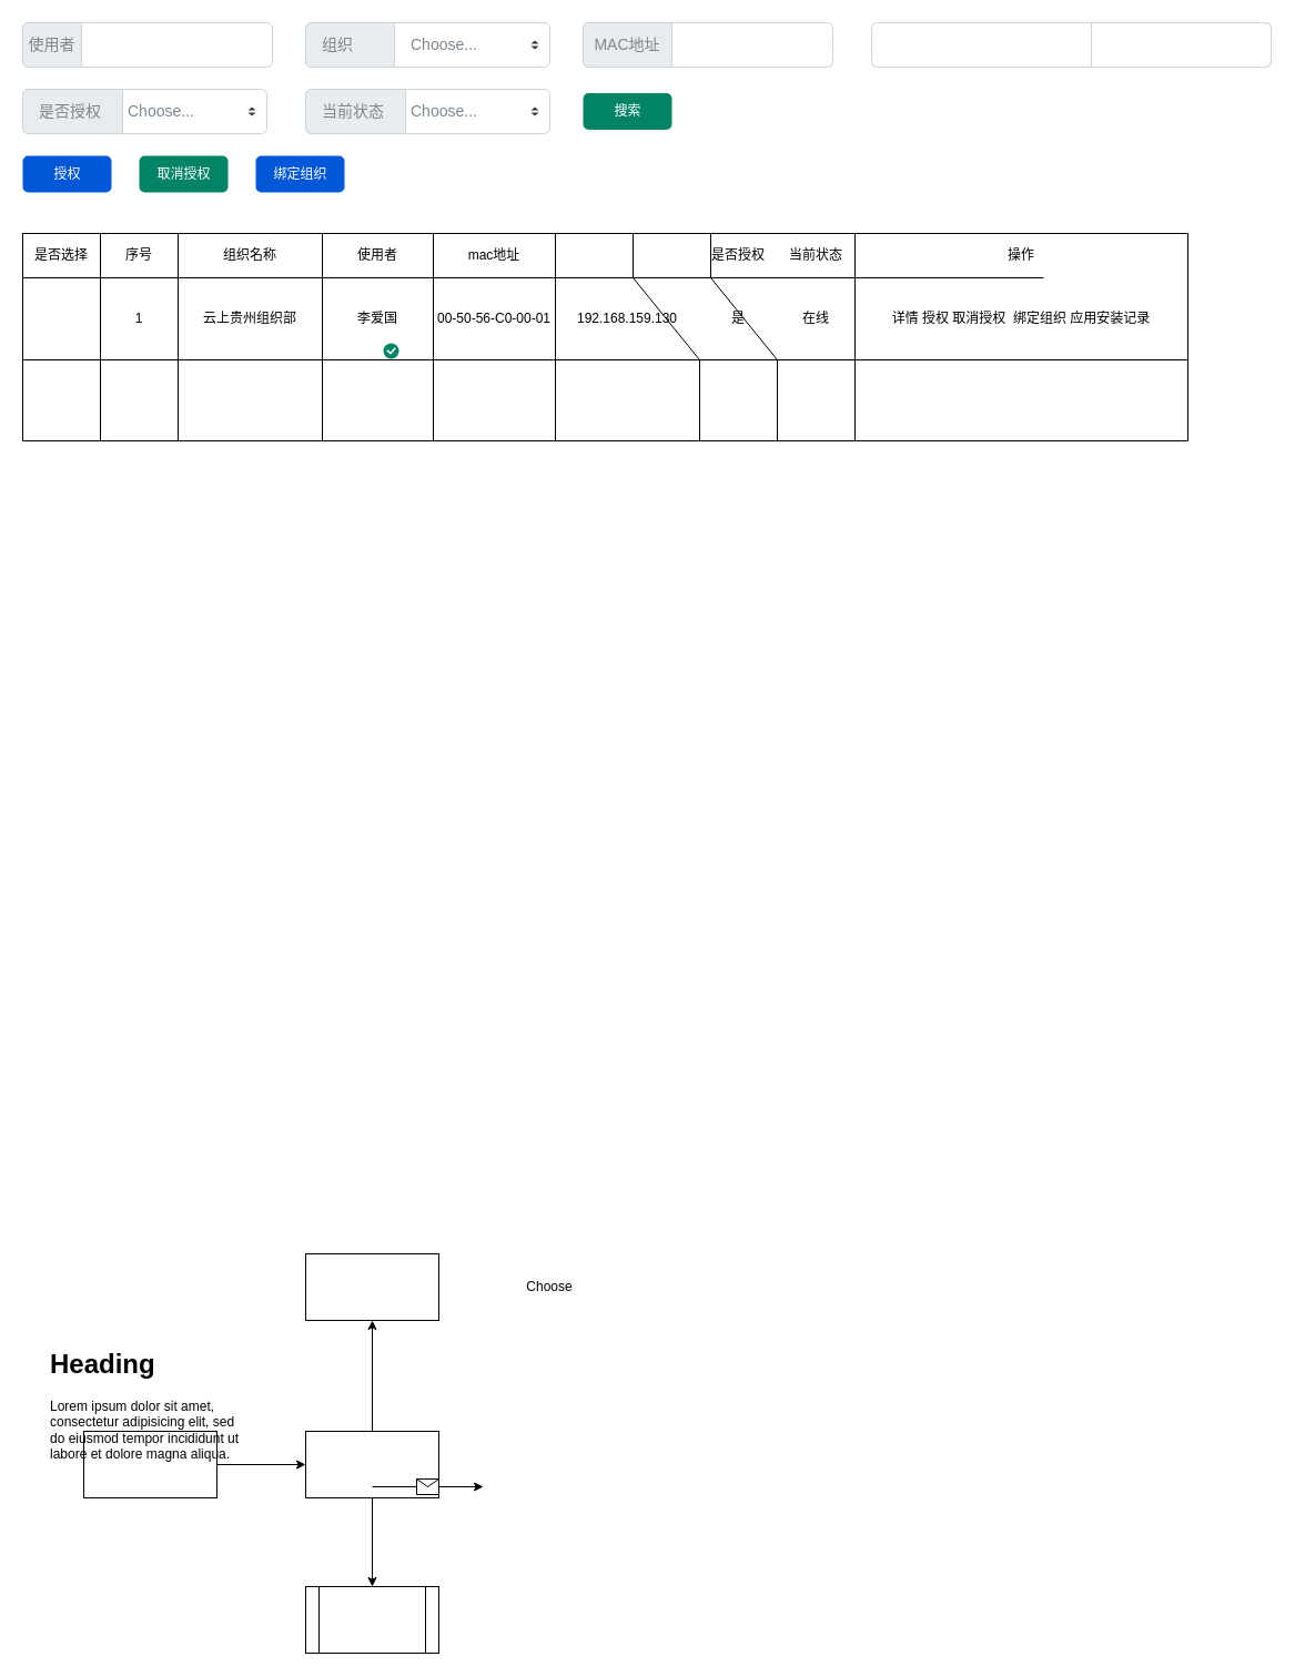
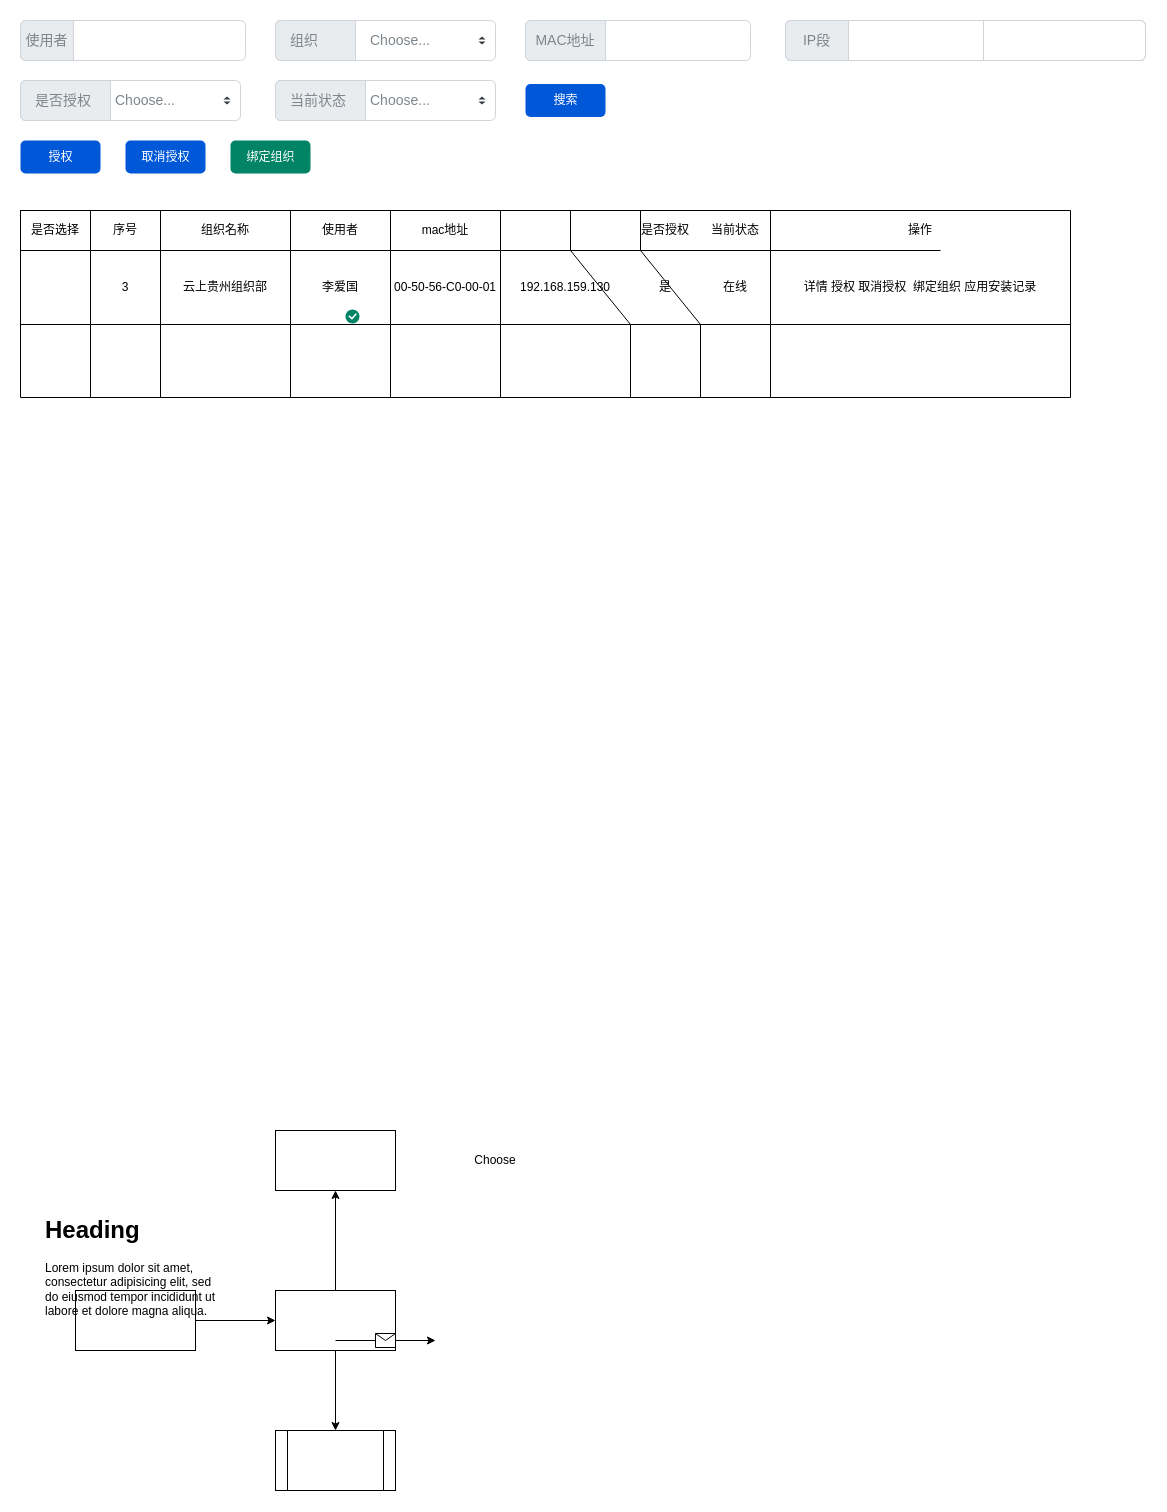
+ <mxCell id="56" value="IP段" style="html=1;shadow=0;dashed=0;shape=mxgraph.bootstrap.leftButton;strokeColor=inherit;gradientColor=inherit;fontColor=inherit;fillColor=#E9ECEF;rSize=5;perimeter=none;whiteSpace=wrap;resizeHeight=1;fontSize=14;" vertex="1" parent="55"><mxGeometry width="63" height="40" as="geometry" /></mxCell>
- <mxCell id="66" value="搜索" style="rounded=1;fillColor=#008465;align=center;strokeColor=none;html=1;fontColor=#ffffff;fontSize=12;sketch=0;shadow=0;" vertex="1" parent="1"><mxGeometry x="525" y="83.5" width="80" height="33" as="geometry" /></mxCell>
+ <mxCell id="66" value="搜索" style="rounded=1;fillColor=#0057D8;align=center;strokeColor=none;html=1;fontColor=#ffffff;fontSize=12;sketch=0;shadow=0;" vertex="1" parent="1"><mxGeometry x="525" y="83.5" width="80" height="33" as="geometry" /></mxCell>
- <mxCell id="45" value="取消授权" style="rounded=1;fillColor=#008465;align=center;strokeColor=none;html=1;fontColor=#ffffff;fontSize=12;sketch=0;shadow=0;" vertex="1" parent="1"><mxGeometry x="125" y="140" width="80" height="33" as="geometry" /></mxCell>
+ <mxCell id="45" value="取消授权" style="rounded=1;fillColor=#0057D8;align=center;strokeColor=none;html=1;fontColor=#ffffff;fontSize=12;sketch=0;shadow=0;" vertex="1" parent="1"><mxGeometry x="125" y="140" width="80" height="33" as="geometry" /></mxCell>
- <mxCell id="46" value="绑定组织" style="rounded=1;fillColor=#0057D8;align=center;strokeColor=none;html=1;fontColor=#ffffff;fontSize=12;sketch=0;shadow=0;" vertex="1" parent="1"><mxGeometry x="230" y="140" width="80" height="33" as="geometry" /></mxCell>
+ <mxCell id="46" value="绑定组织" style="rounded=1;fillColor=#008465;align=center;strokeColor=none;html=1;fontColor=#ffffff;fontSize=12;sketch=0;shadow=0;" vertex="1" parent="1"><mxGeometry x="230" y="140" width="80" height="33" as="geometry" /></mxCell>
- <mxCell id="25" value="1" style="shape=partialRectangle;html=1;whiteSpace=wrap;connectable=0;fillColor=none;top=0;left=0;bottom=0;right=0;overflow=hidden;pointerEvents=1;shadow=0;" vertex="1" parent="23"><mxGeometry x="70" width="70" height="74" as="geometry"><mxRectangle width="70" height="74" as="alternateBounds" /></mxGeometry></mxCell>
+ <mxCell id="25" value="3" style="shape=partialRectangle;html=1;whiteSpace=wrap;connectable=0;fillColor=none;top=0;left=0;bottom=0;right=0;overflow=hidden;pointerEvents=1;shadow=0;" vertex="1" parent="23"><mxGeometry x="70" width="70" height="74" as="geometry"><mxRectangle width="70" height="74" as="alternateBounds" /></mxGeometry></mxCell>
